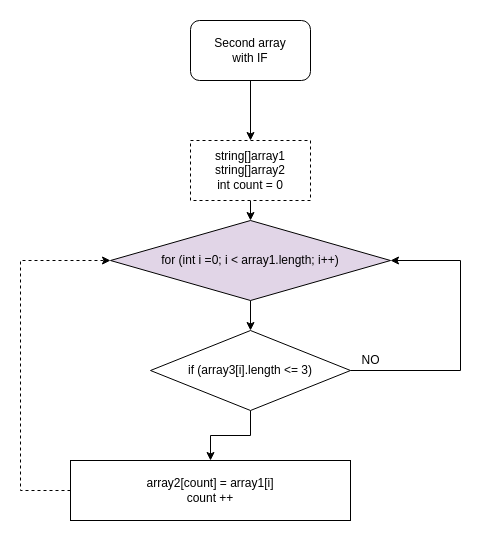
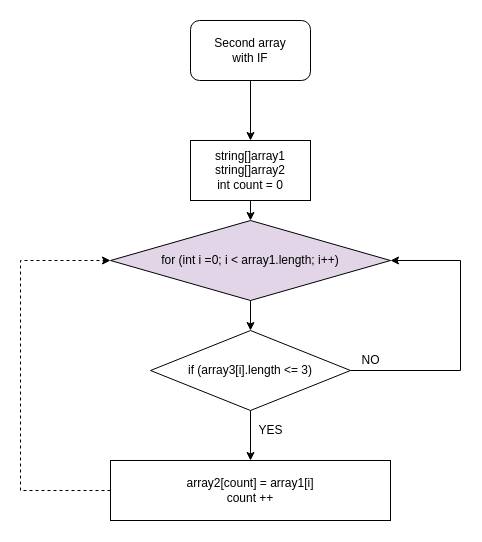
- <mxCell id="5" value="string[]array1&lt;br&gt;string[]array2&lt;br&gt;int count = 0" style="rounded=0;whiteSpace=wrap;html=1;dashed=1;" vertex="1" parent="1"><mxGeometry x="190" y="140" width="120" height="60" as="geometry" /></mxCell>
+ <mxCell id="5" value="string[]array1&lt;br&gt;string[]array2&lt;br&gt;int count = 0" style="rounded=0;whiteSpace=wrap;html=1;" vertex="1" parent="1"><mxGeometry x="190" y="140" width="120" height="60" as="geometry" /></mxCell>
+ <mxCell id="14" value="YES" style="text;html=1;align=center;verticalAlign=middle;resizable=0;points=[];autosize=1;strokeColor=none;fillColor=none;" vertex="1" parent="1"><mxGeometry x="245" y="415" width="50" height="30" as="geometry" /></mxCell>
- <mxCell id="12" value="array2[count] = array1[i]&lt;br&gt;count ++" style="rounded=0;whiteSpace=wrap;html=1;" vertex="1" parent="1"><mxGeometry x="70" y="460" width="280" height="60" as="geometry" /></mxCell>
+ <mxCell id="12" value="array2[count] = array1[i]&lt;br&gt;count ++" style="rounded=0;whiteSpace=wrap;html=1;" vertex="1" parent="1"><mxGeometry x="110" y="460" width="280" height="60" as="geometry" /></mxCell>
